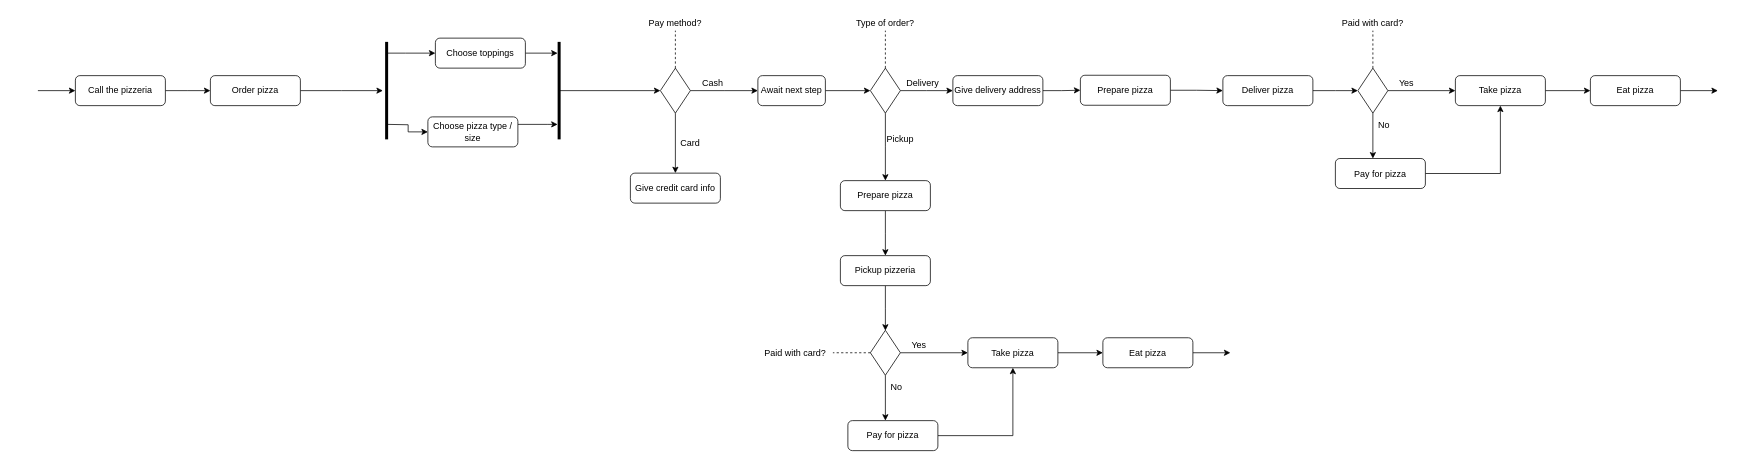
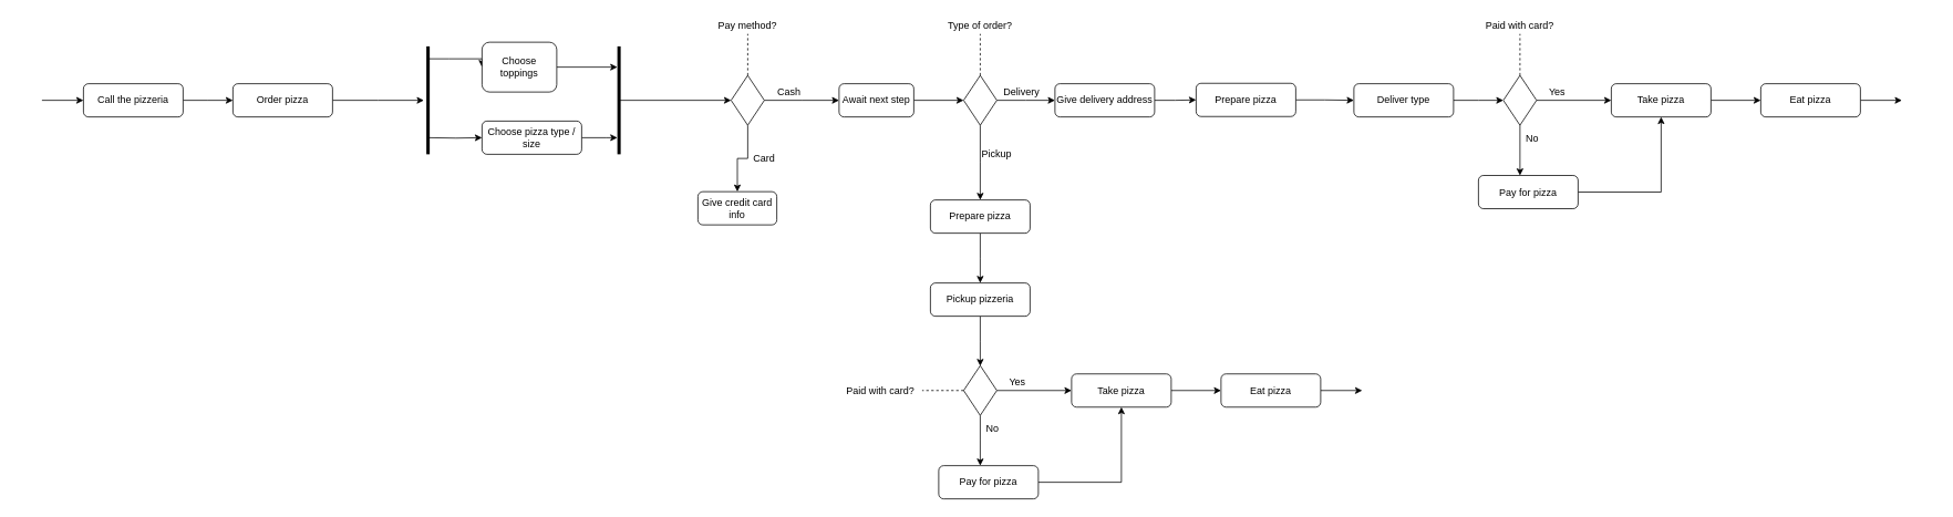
- <mxCell id="12" value="Choose toppings" style="rounded=1;whiteSpace=wrap;html=1;fontSize=12;glass=0;strokeWidth=1;shadow=0;" parent="1" vertex="1"><mxGeometry x="580" y="50" width="120" height="40" as="geometry" /></mxCell>
+ <mxCell id="12" value="Choose toppings" style="rounded=1;whiteSpace=wrap;html=1;fontSize=12;glass=0;strokeWidth=1;shadow=0;" parent="1" vertex="1"><mxGeometry x="580" y="50" width="90" height="60" as="geometry" /></mxCell>
- <mxCell id="53" value="Deliver pizza" style="rounded=1;whiteSpace=wrap;html=1;fontSize=12;glass=0;strokeWidth=1;shadow=0;" parent="1" vertex="1"><mxGeometry x="1630" y="100" width="120" height="40" as="geometry" /></mxCell>
+ <mxCell id="53" value="Deliver type" style="rounded=1;whiteSpace=wrap;html=1;fontSize=12;glass=0;strokeWidth=1;shadow=0;" parent="1" vertex="1"><mxGeometry x="1630" y="100" width="120" height="40" as="geometry" /></mxCell>
- <mxCell id="14" value="Choose pizza type / size" style="rounded=1;whiteSpace=wrap;html=1;fontSize=12;glass=0;strokeWidth=1;shadow=0;" parent="1" vertex="1"><mxGeometry x="570" y="155" width="120" height="40" as="geometry" /></mxCell>
+ <mxCell id="14" value="Choose pizza type / size" style="rounded=1;whiteSpace=wrap;html=1;fontSize=12;glass=0;strokeWidth=1;shadow=0;" parent="1" vertex="1"><mxGeometry x="580" y="145" width="120" height="40" as="geometry" /></mxCell>
- <mxCell id="21" value="Give credit card info" style="rounded=1;whiteSpace=wrap;html=1;fontSize=12;glass=0;strokeWidth=1;shadow=0;" parent="1" vertex="1"><mxGeometry x="840" y="230" width="120" height="40" as="geometry" /></mxCell>
+ <mxCell id="21" value="Give credit card info" style="rounded=1;whiteSpace=wrap;html=1;fontSize=12;glass=0;strokeWidth=1;shadow=0;" parent="1" vertex="1"><mxGeometry x="840" y="230" width="95" height="40" as="geometry" /></mxCell>
